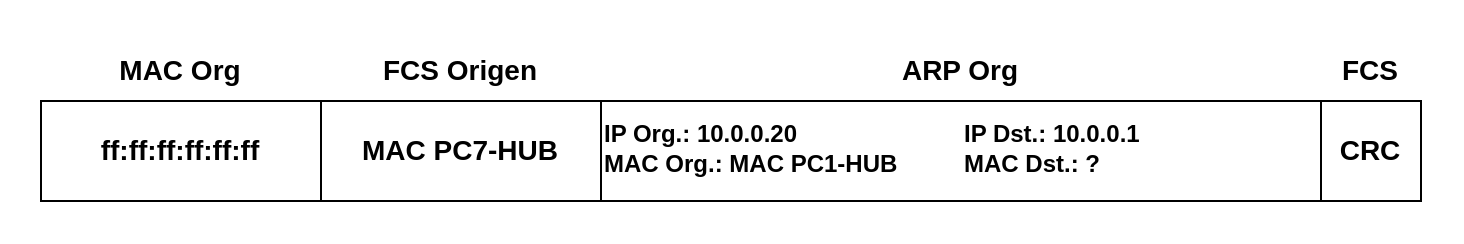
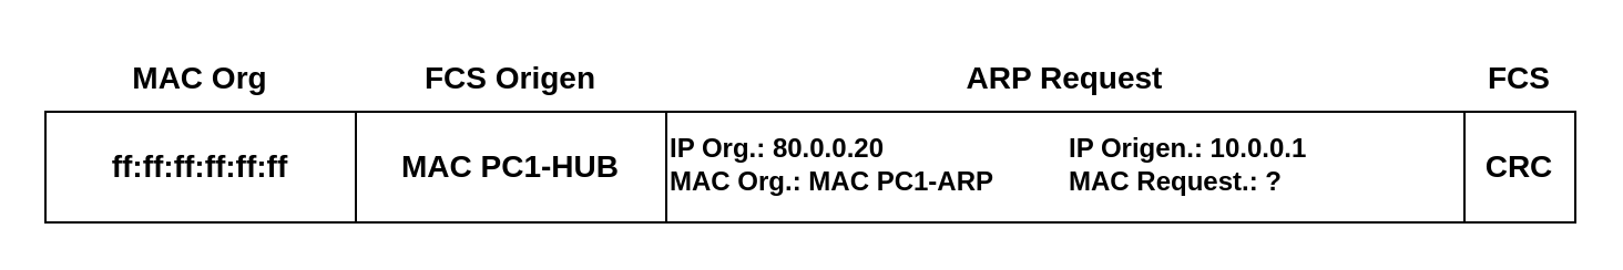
- <mxCell id="16" value="ARP Org" style="text;html=1;align=center;verticalAlign=middle;whiteSpace=wrap;rounded=0;fontStyle=1;fontSize=14;" parent="1" vertex="1"><mxGeometry x="300" y="20" width="360" height="30" as="geometry" /></mxCell>
+ <mxCell id="16" value="ARP Request" style="text;html=1;align=center;verticalAlign=middle;whiteSpace=wrap;rounded=0;fontStyle=1;fontSize=14;" parent="1" vertex="1"><mxGeometry x="300" y="20" width="360" height="30" as="geometry" /></mxCell>
- <mxCell id="11" value="IP Org.: 10.0.0.20" style="text;html=1;align=left;verticalAlign=middle;whiteSpace=wrap;rounded=0;fontStyle=1;fontSize=12;" parent="1" vertex="1"><mxGeometry x="300" y="57" width="180" height="20" as="geometry" /></mxCell>
+ <mxCell id="11" value="IP Org.: 80.0.0.20" style="text;html=1;align=left;verticalAlign=middle;whiteSpace=wrap;rounded=0;fontStyle=1;fontSize=12;" parent="1" vertex="1"><mxGeometry x="300" y="57" width="180" height="20" as="geometry" /></mxCell>
- <mxCell id="14" value="IP Dst.: 10.0.0.1" style="text;html=1;align=left;verticalAlign=middle;whiteSpace=wrap;rounded=0;fontStyle=1;fontSize=12;" parent="1" vertex="1"><mxGeometry x="480" y="57" width="180" height="20" as="geometry" /></mxCell>
+ <mxCell id="14" value="IP Origen.: 10.0.0.1" style="text;html=1;align=left;verticalAlign=middle;whiteSpace=wrap;rounded=0;fontStyle=1;fontSize=12;" parent="1" vertex="1"><mxGeometry x="480" y="57" width="180" height="20" as="geometry" /></mxCell>
- <mxCell id="8" value="MAC PC7-HUB" style="text;html=1;align=center;verticalAlign=middle;whiteSpace=wrap;rounded=0;fontStyle=1;fontSize=14;" parent="1" vertex="1"><mxGeometry x="160" y="50" width="140" height="50" as="geometry" /></mxCell>
+ <mxCell id="8" value="MAC PC1-HUB" style="text;html=1;align=center;verticalAlign=middle;whiteSpace=wrap;rounded=0;fontStyle=1;fontSize=14;" parent="1" vertex="1"><mxGeometry x="160" y="50" width="140" height="50" as="geometry" /></mxCell>
- <mxCell id="13" value="MAC Org.: MAC PC1-HUB" style="text;html=1;align=left;verticalAlign=middle;whiteSpace=wrap;rounded=0;fontStyle=1;fontSize=12;" parent="1" vertex="1"><mxGeometry x="300" y="72" width="180" height="20" as="geometry" /></mxCell>
+ <mxCell id="13" value="MAC Org.: MAC PC1-ARP" style="text;html=1;align=left;verticalAlign=middle;whiteSpace=wrap;rounded=0;fontStyle=1;fontSize=12;" parent="1" vertex="1"><mxGeometry x="300" y="72" width="180" height="20" as="geometry" /></mxCell>
- <mxCell id="15" value="MAC Dst.: ?" style="text;html=1;align=left;verticalAlign=middle;whiteSpace=wrap;rounded=0;fontStyle=1;fontSize=12;" parent="1" vertex="1"><mxGeometry x="480" y="72" width="180" height="20" as="geometry" /></mxCell>
+ <mxCell id="15" value="MAC Request.: ?" style="text;html=1;align=left;verticalAlign=middle;whiteSpace=wrap;rounded=0;fontStyle=1;fontSize=12;" parent="1" vertex="1"><mxGeometry x="480" y="72" width="180" height="20" as="geometry" /></mxCell>
